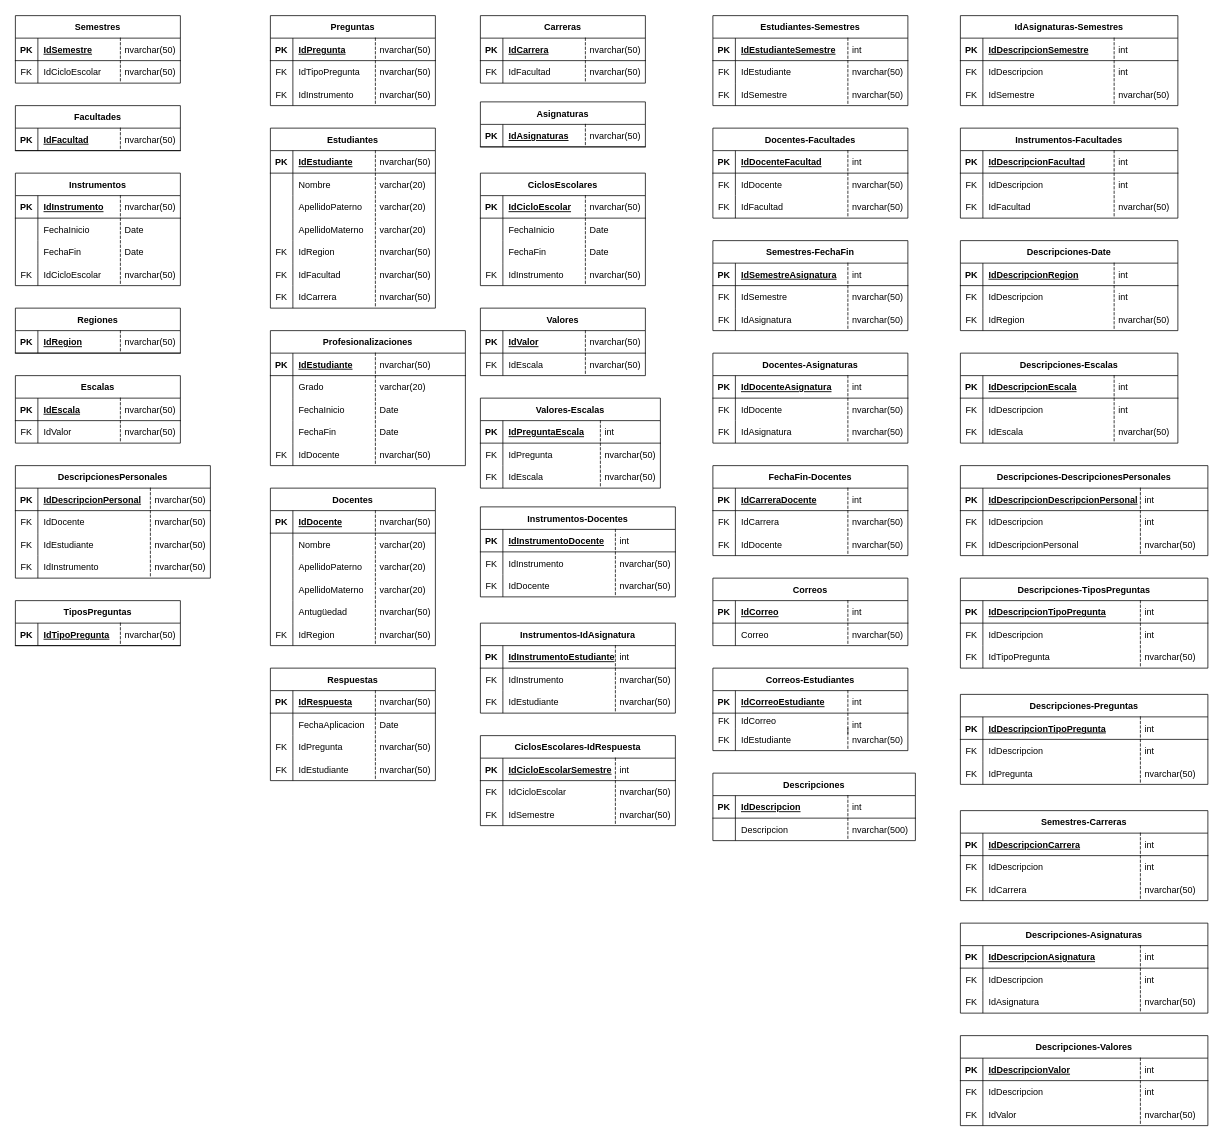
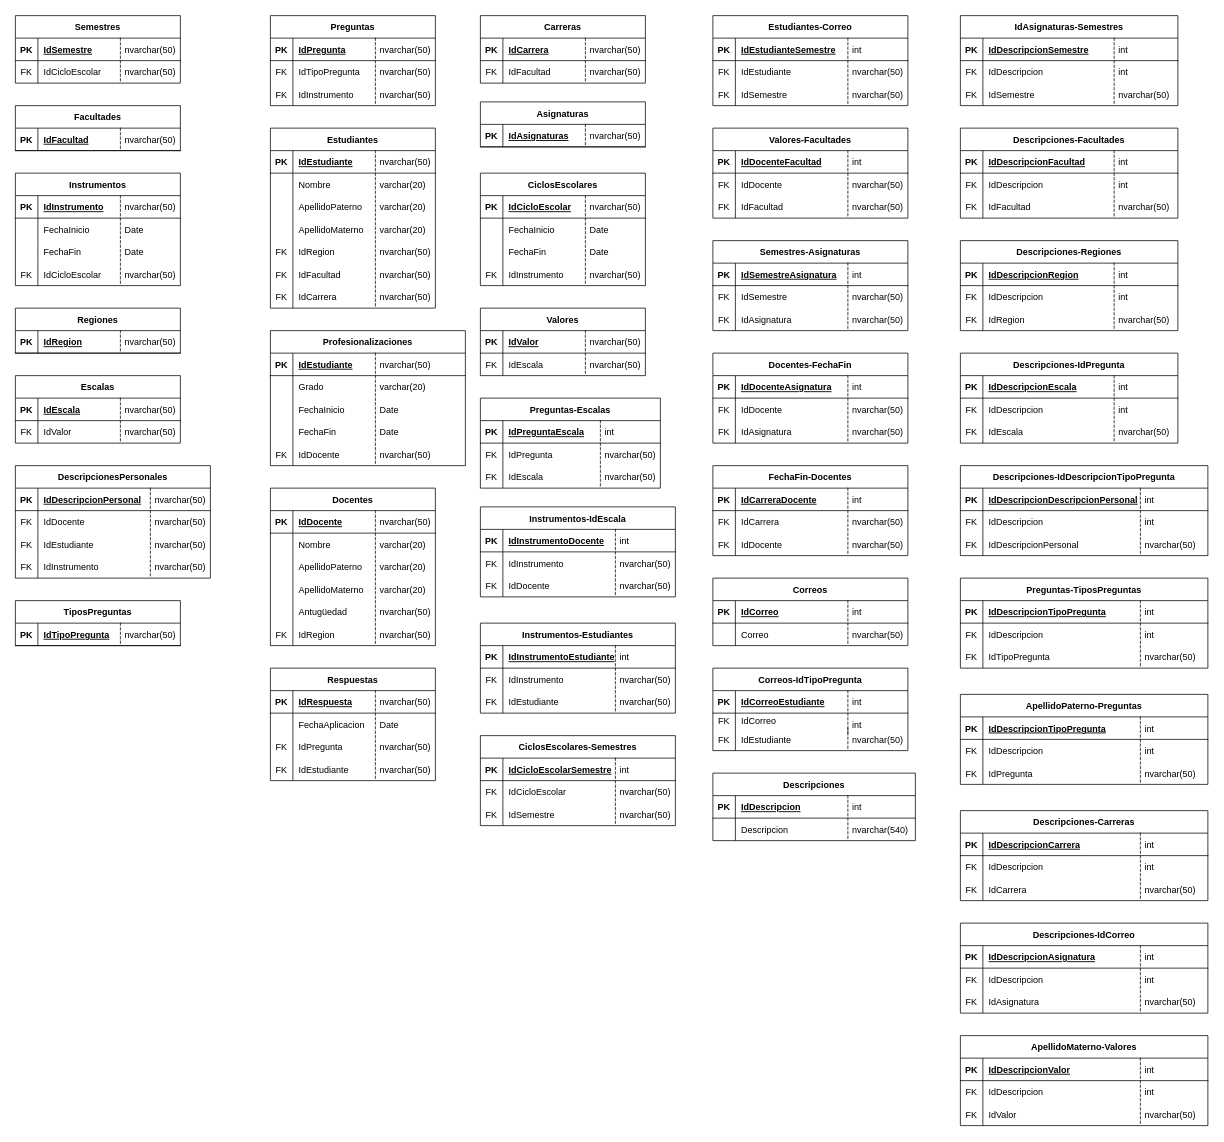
- <mxCell id="359" value="Estudiantes-Semestres" style="shape=table;startSize=30;container=1;collapsible=1;childLayout=tableLayout;fixedRows=1;rowLines=0;fontStyle=1;align=center;resizeLast=1;" vertex="1" parent="1"><mxGeometry x="950" y="20" width="260" height="120" as="geometry" /></mxCell>
+ <mxCell id="359" value="Estudiantes-Correo" style="shape=table;startSize=30;container=1;collapsible=1;childLayout=tableLayout;fixedRows=1;rowLines=0;fontStyle=1;align=center;resizeLast=1;" vertex="1" parent="1"><mxGeometry x="950" y="20" width="260" height="120" as="geometry" /></mxCell>
- <mxCell id="375" value="Docentes-Facultades" style="shape=table;startSize=30;container=1;collapsible=1;childLayout=tableLayout;fixedRows=1;rowLines=0;fontStyle=1;align=center;resizeLast=1;" vertex="1" parent="1"><mxGeometry x="950" y="170" width="260" height="120" as="geometry" /></mxCell>
+ <mxCell id="375" value="Valores-Facultades" style="shape=table;startSize=30;container=1;collapsible=1;childLayout=tableLayout;fixedRows=1;rowLines=0;fontStyle=1;align=center;resizeLast=1;" vertex="1" parent="1"><mxGeometry x="950" y="170" width="260" height="120" as="geometry" /></mxCell>
- <mxCell id="493" value="Instrumentos-Facultades" style="shape=table;startSize=30;container=1;collapsible=1;childLayout=tableLayout;fixedRows=1;rowLines=0;fontStyle=1;align=center;resizeLast=1;" vertex="1" parent="1"><mxGeometry x="1280" y="170" width="290" height="120" as="geometry" /></mxCell>
+ <mxCell id="493" value="Descripciones-Facultades" style="shape=table;startSize=30;container=1;collapsible=1;childLayout=tableLayout;fixedRows=1;rowLines=0;fontStyle=1;align=center;resizeLast=1;" vertex="1" parent="1"><mxGeometry x="1280" y="170" width="290" height="120" as="geometry" /></mxCell>
- <mxCell id="391" value="Semestres-FechaFin" style="shape=table;startSize=30;container=1;collapsible=1;childLayout=tableLayout;fixedRows=1;rowLines=0;fontStyle=1;align=center;resizeLast=1;" vertex="1" parent="1"><mxGeometry x="950" y="320" width="260" height="120" as="geometry" /></mxCell>
+ <mxCell id="391" value="Semestres-Asignaturas" style="shape=table;startSize=30;container=1;collapsible=1;childLayout=tableLayout;fixedRows=1;rowLines=0;fontStyle=1;align=center;resizeLast=1;" vertex="1" parent="1"><mxGeometry x="950" y="320" width="260" height="120" as="geometry" /></mxCell>
- <mxCell id="509" value="Descripciones-Date" style="shape=table;startSize=30;container=1;collapsible=1;childLayout=tableLayout;fixedRows=1;rowLines=0;fontStyle=1;align=center;resizeLast=1;" vertex="1" parent="1"><mxGeometry x="1280" y="320" width="290" height="120" as="geometry" /></mxCell>
+ <mxCell id="509" value="Descripciones-Regiones" style="shape=table;startSize=30;container=1;collapsible=1;childLayout=tableLayout;fixedRows=1;rowLines=0;fontStyle=1;align=center;resizeLast=1;" vertex="1" parent="1"><mxGeometry x="1280" y="320" width="290" height="120" as="geometry" /></mxCell>
- <mxCell id="407" value="Docentes-Asignaturas" style="shape=table;startSize=30;container=1;collapsible=1;childLayout=tableLayout;fixedRows=1;rowLines=0;fontStyle=1;align=center;resizeLast=1;" vertex="1" parent="1"><mxGeometry x="950" y="470" width="260" height="120" as="geometry" /></mxCell>
+ <mxCell id="407" value="Docentes-FechaFin" style="shape=table;startSize=30;container=1;collapsible=1;childLayout=tableLayout;fixedRows=1;rowLines=0;fontStyle=1;align=center;resizeLast=1;" vertex="1" parent="1"><mxGeometry x="950" y="470" width="260" height="120" as="geometry" /></mxCell>
- <mxCell id="525" value="Descripciones-Escalas" style="shape=table;startSize=30;container=1;collapsible=1;childLayout=tableLayout;fixedRows=1;rowLines=0;fontStyle=1;align=center;resizeLast=1;" vertex="1" parent="1"><mxGeometry x="1280" y="470" width="290" height="120" as="geometry" /></mxCell>
+ <mxCell id="525" value="Descripciones-IdPregunta" style="shape=table;startSize=30;container=1;collapsible=1;childLayout=tableLayout;fixedRows=1;rowLines=0;fontStyle=1;align=center;resizeLast=1;" vertex="1" parent="1"><mxGeometry x="1280" y="470" width="290" height="120" as="geometry" /></mxCell>
- <mxCell id="295" value="Valores-Escalas" style="shape=table;startSize=30;container=1;collapsible=1;childLayout=tableLayout;fixedRows=1;rowLines=0;fontStyle=1;align=center;resizeLast=1;" vertex="1" parent="1"><mxGeometry x="640" y="530" width="240.0" height="120" as="geometry" /></mxCell>
+ <mxCell id="295" value="Preguntas-Escalas" style="shape=table;startSize=30;container=1;collapsible=1;childLayout=tableLayout;fixedRows=1;rowLines=0;fontStyle=1;align=center;resizeLast=1;" vertex="1" parent="1"><mxGeometry x="640" y="530" width="240.0" height="120" as="geometry" /></mxCell>
- <mxCell id="541" value="Descripciones-DescripcionesPersonales" style="shape=table;startSize=30;container=1;collapsible=1;childLayout=tableLayout;fixedRows=1;rowLines=0;fontStyle=1;align=center;resizeLast=1;" vertex="1" parent="1"><mxGeometry x="1280" y="620" width="330" height="120" as="geometry" /></mxCell>
+ <mxCell id="541" value="Descripciones-IdDescripcionTipoPregunta" style="shape=table;startSize=30;container=1;collapsible=1;childLayout=tableLayout;fixedRows=1;rowLines=0;fontStyle=1;align=center;resizeLast=1;" vertex="1" parent="1"><mxGeometry x="1280" y="620" width="330" height="120" as="geometry" /></mxCell>
- <mxCell id="311" value="Instrumentos-Docentes" style="shape=table;startSize=30;container=1;collapsible=1;childLayout=tableLayout;fixedRows=1;rowLines=0;fontStyle=1;align=center;resizeLast=1;" vertex="1" parent="1"><mxGeometry x="640" y="675" width="260" height="120" as="geometry" /></mxCell>
+ <mxCell id="311" value="Instrumentos-IdEscala" style="shape=table;startSize=30;container=1;collapsible=1;childLayout=tableLayout;fixedRows=1;rowLines=0;fontStyle=1;align=center;resizeLast=1;" vertex="1" parent="1"><mxGeometry x="640" y="675" width="260" height="120" as="geometry" /></mxCell>
- <mxCell id="557" value="Descripciones-TiposPreguntas" style="shape=table;startSize=30;container=1;collapsible=1;childLayout=tableLayout;fixedRows=1;rowLines=0;fontStyle=1;align=center;resizeLast=1;" vertex="1" parent="1"><mxGeometry x="1280" y="770" width="330" height="120" as="geometry" /></mxCell>
+ <mxCell id="557" value="Preguntas-TiposPreguntas" style="shape=table;startSize=30;container=1;collapsible=1;childLayout=tableLayout;fixedRows=1;rowLines=0;fontStyle=1;align=center;resizeLast=1;" vertex="1" parent="1"><mxGeometry x="1280" y="770" width="330" height="120" as="geometry" /></mxCell>
- <mxCell id="327" value="Instrumentos-IdAsignatura" style="shape=table;startSize=30;container=1;collapsible=1;childLayout=tableLayout;fixedRows=1;rowLines=0;fontStyle=1;align=center;resizeLast=1;" vertex="1" parent="1"><mxGeometry x="640" y="830" width="260" height="120" as="geometry" /></mxCell>
+ <mxCell id="327" value="Instrumentos-Estudiantes" style="shape=table;startSize=30;container=1;collapsible=1;childLayout=tableLayout;fixedRows=1;rowLines=0;fontStyle=1;align=center;resizeLast=1;" vertex="1" parent="1"><mxGeometry x="640" y="830" width="260" height="120" as="geometry" /></mxCell>
- <mxCell id="450" value="Correos-Estudiantes" style="shape=table;startSize=30;container=1;collapsible=1;childLayout=tableLayout;fixedRows=1;rowLines=0;fontStyle=1;align=center;resizeLast=1;" vertex="1" parent="1"><mxGeometry x="950" y="890" width="260" height="110" as="geometry" /></mxCell>
+ <mxCell id="450" value="Correos-IdTipoPregunta" style="shape=table;startSize=30;container=1;collapsible=1;childLayout=tableLayout;fixedRows=1;rowLines=0;fontStyle=1;align=center;resizeLast=1;" vertex="1" parent="1"><mxGeometry x="950" y="890" width="260" height="110" as="geometry" /></mxCell>
- <mxCell id="573" value="Descripciones-Preguntas" style="shape=table;startSize=30;container=1;collapsible=1;childLayout=tableLayout;fixedRows=1;rowLines=0;fontStyle=1;align=center;resizeLast=1;" vertex="1" parent="1"><mxGeometry x="1280" y="925" width="330" height="120" as="geometry" /></mxCell>
+ <mxCell id="573" value="ApellidoPaterno-Preguntas" style="shape=table;startSize=30;container=1;collapsible=1;childLayout=tableLayout;fixedRows=1;rowLines=0;fontStyle=1;align=center;resizeLast=1;" vertex="1" parent="1"><mxGeometry x="1280" y="925" width="330" height="120" as="geometry" /></mxCell>
- <mxCell id="343" value="CiclosEscolares-IdRespuesta" style="shape=table;startSize=30;container=1;collapsible=1;childLayout=tableLayout;fixedRows=1;rowLines=0;fontStyle=1;align=center;resizeLast=1;" vertex="1" parent="1"><mxGeometry x="640" y="980" width="260" height="120" as="geometry" /></mxCell>
+ <mxCell id="343" value="CiclosEscolares-Semestres" style="shape=table;startSize=30;container=1;collapsible=1;childLayout=tableLayout;fixedRows=1;rowLines=0;fontStyle=1;align=center;resizeLast=1;" vertex="1" parent="1"><mxGeometry x="640" y="980" width="260" height="120" as="geometry" /></mxCell>
- <mxCell id="589" value="Semestres-Carreras" style="shape=table;startSize=30;container=1;collapsible=1;childLayout=tableLayout;fixedRows=1;rowLines=0;fontStyle=1;align=center;resizeLast=1;" vertex="1" parent="1"><mxGeometry x="1280" y="1080" width="330" height="120" as="geometry" /></mxCell>
+ <mxCell id="589" value="Descripciones-Carreras" style="shape=table;startSize=30;container=1;collapsible=1;childLayout=tableLayout;fixedRows=1;rowLines=0;fontStyle=1;align=center;resizeLast=1;" vertex="1" parent="1"><mxGeometry x="1280" y="1080" width="330" height="120" as="geometry" /></mxCell>
- <mxCell id="475" value="nvarchar(500)" style="shape=partialRectangle;fillColor=none;align=left;verticalAlign=middle;strokeColor=none;spacingLeft=34;rotatable=0;points=[[0,0.5],[1,0.5]];portConstraint=eastwest;dropTarget=0;" vertex="1" parent="1"><mxGeometry x="1100" y="1090" width="90" height="30" as="geometry" /></mxCell>
+ <mxCell id="475" value="nvarchar(540)" style="shape=partialRectangle;fillColor=none;align=left;verticalAlign=middle;strokeColor=none;spacingLeft=34;rotatable=0;points=[[0,0.5],[1,0.5]];portConstraint=eastwest;dropTarget=0;" vertex="1" parent="1"><mxGeometry x="1100" y="1090" width="90" height="30" as="geometry" /></mxCell>
- <mxCell id="605" value="Descripciones-Asignaturas" style="shape=table;startSize=30;container=1;collapsible=1;childLayout=tableLayout;fixedRows=1;rowLines=0;fontStyle=1;align=center;resizeLast=1;" vertex="1" parent="1"><mxGeometry x="1280" y="1230" width="330" height="120" as="geometry" /></mxCell>
+ <mxCell id="605" value="Descripciones-IdCorreo" style="shape=table;startSize=30;container=1;collapsible=1;childLayout=tableLayout;fixedRows=1;rowLines=0;fontStyle=1;align=center;resizeLast=1;" vertex="1" parent="1"><mxGeometry x="1280" y="1230" width="330" height="120" as="geometry" /></mxCell>
- <mxCell id="621" value="Descripciones-Valores" style="shape=table;startSize=30;container=1;collapsible=1;childLayout=tableLayout;fixedRows=1;rowLines=0;fontStyle=1;align=center;resizeLast=1;" vertex="1" parent="1"><mxGeometry x="1280" y="1380" width="330" height="120" as="geometry" /></mxCell>
+ <mxCell id="621" value="ApellidoMaterno-Valores" style="shape=table;startSize=30;container=1;collapsible=1;childLayout=tableLayout;fixedRows=1;rowLines=0;fontStyle=1;align=center;resizeLast=1;" vertex="1" parent="1"><mxGeometry x="1280" y="1380" width="330" height="120" as="geometry" /></mxCell>
